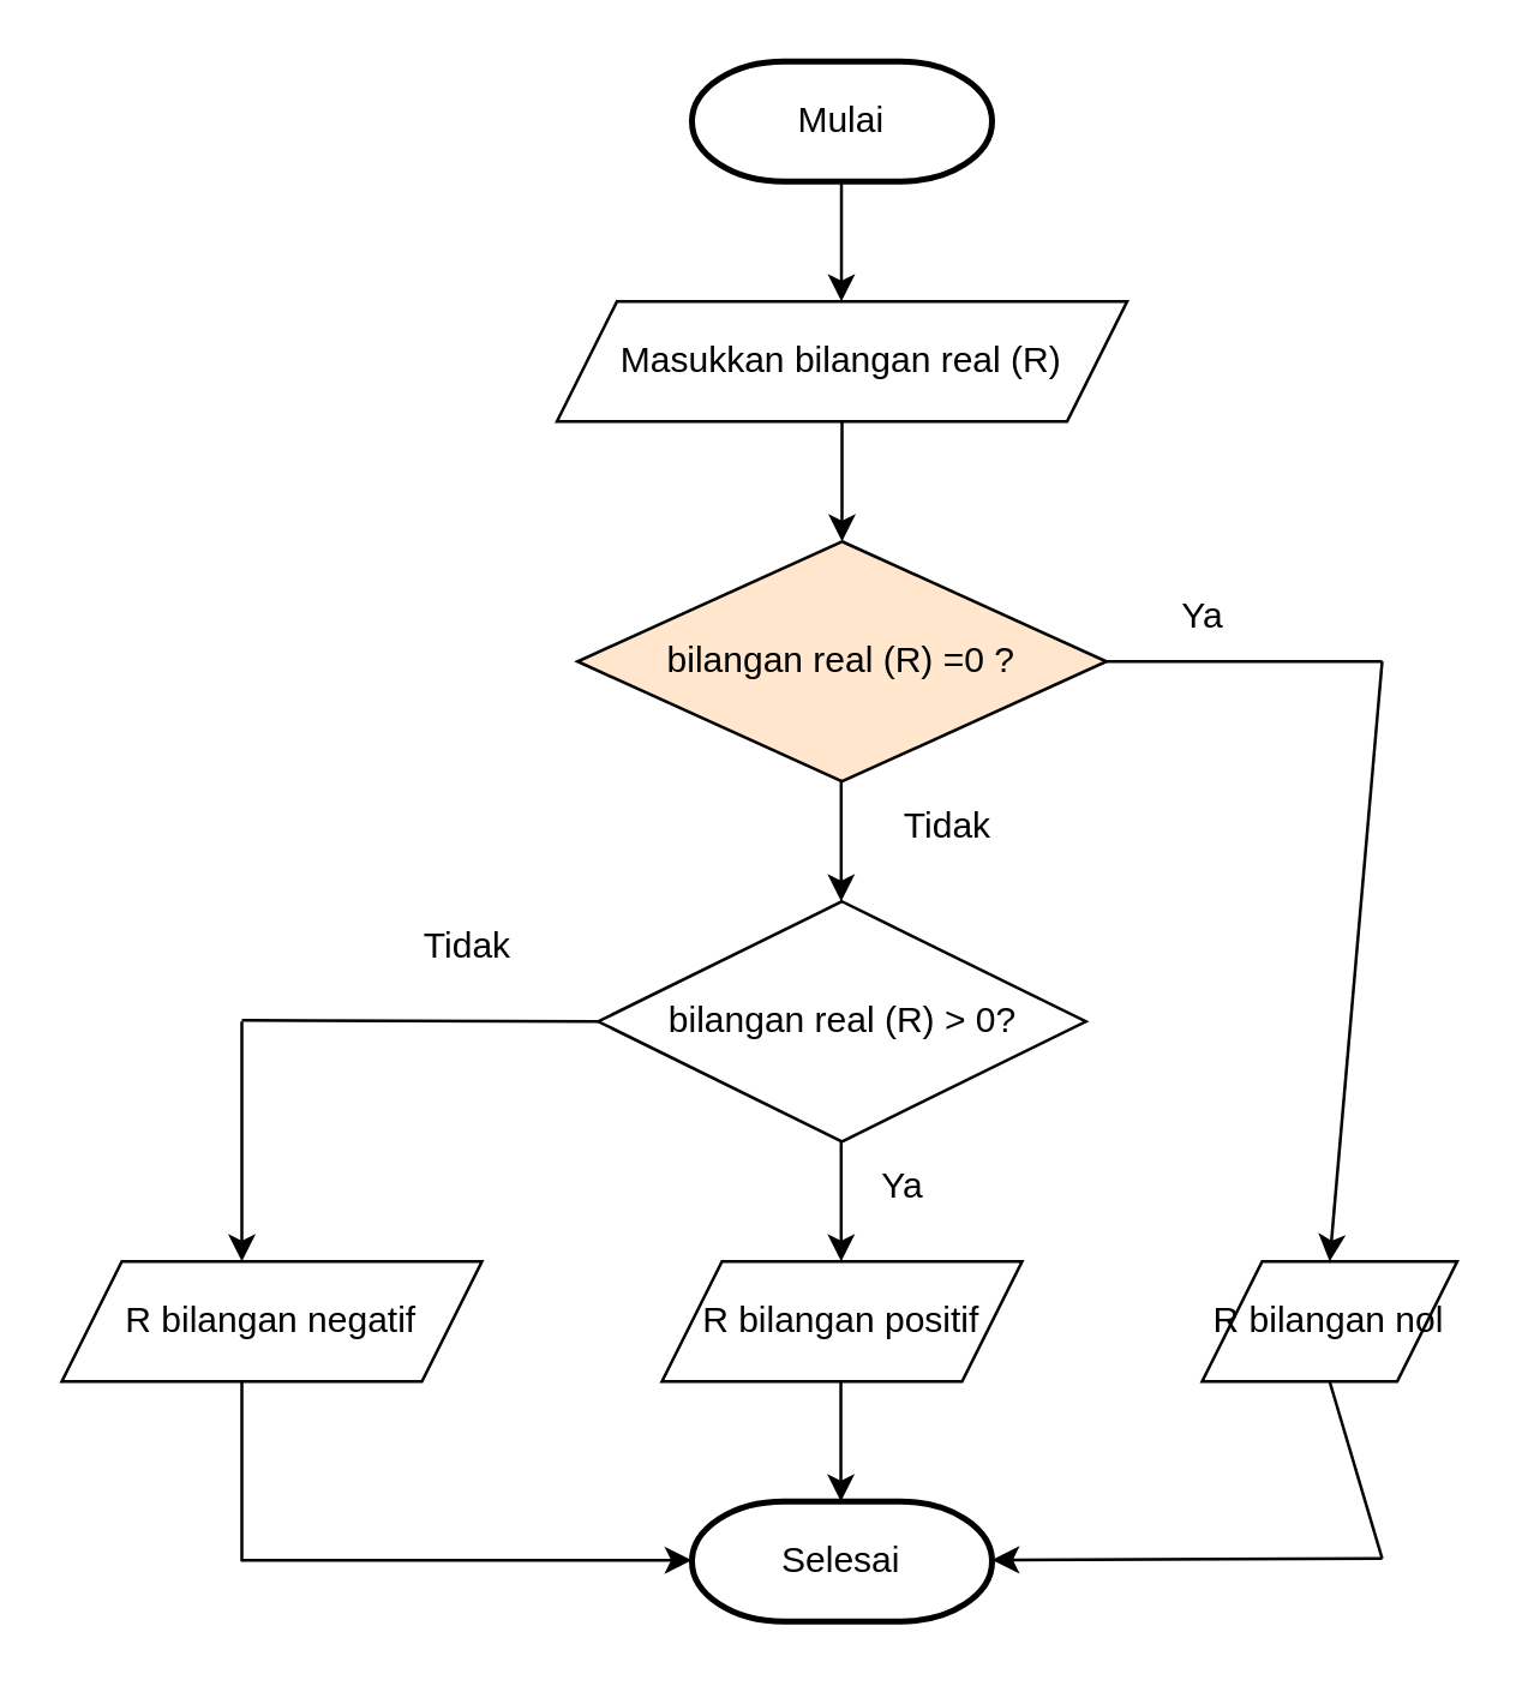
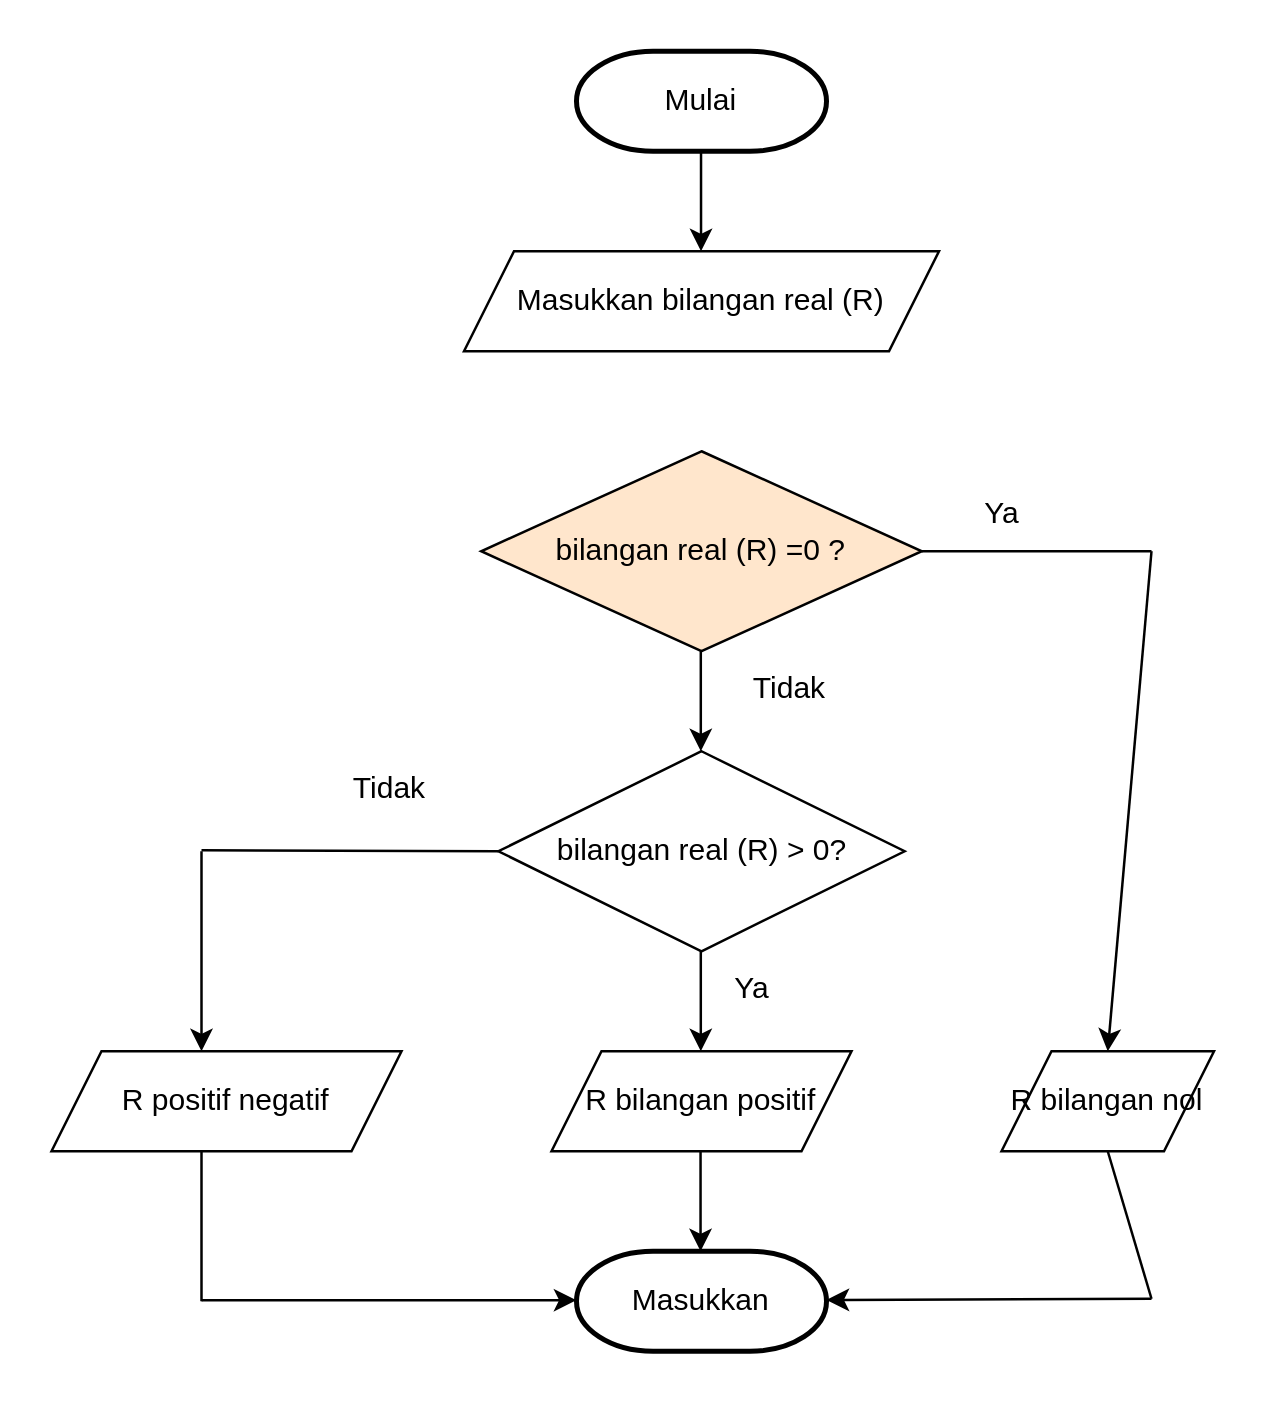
- <mxCell id="13" value="" style="endArrow=classic;html=1;rounded=0;exitX=0.5;exitY=1;exitDx=0;exitDy=0;entryX=0.5;entryY=0;entryDx=0;entryDy=0;" edge="1" parent="1" source="3" target="4"><mxGeometry width="50" height="50" relative="1" as="geometry"><mxPoint x="200" y="380" as="sourcePoint" /><mxPoint x="250" y="330" as="targetPoint" /></mxGeometry></mxCell>
- <mxCell id="8" value="R bilangan negatif" style="shape=parallelogram;perimeter=parallelogramPerimeter;whiteSpace=wrap;html=1;fixedSize=1;" vertex="1" parent="1"><mxGeometry x="20" y="420" width="140" height="40" as="geometry" /></mxCell>
+ <mxCell id="8" value="R positif negatif" style="shape=parallelogram;perimeter=parallelogramPerimeter;whiteSpace=wrap;html=1;fixedSize=1;" vertex="1" parent="1"><mxGeometry x="20" y="420" width="140" height="40" as="geometry" /></mxCell>
- <mxCell id="9" value="Selesai" style="strokeWidth=2;html=1;shape=mxgraph.flowchart.terminator;whiteSpace=wrap;" vertex="1" parent="1"><mxGeometry x="230" y="500" width="100" height="40" as="geometry" /></mxCell>
+ <mxCell id="9" value="Masukkan" style="strokeWidth=2;html=1;shape=mxgraph.flowchart.terminator;whiteSpace=wrap;" vertex="1" parent="1"><mxGeometry x="230" y="500" width="100" height="40" as="geometry" /></mxCell>
